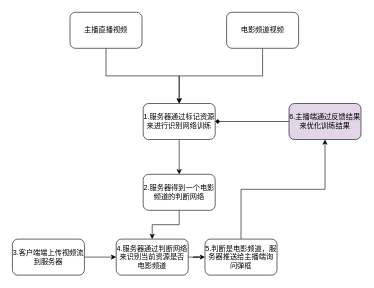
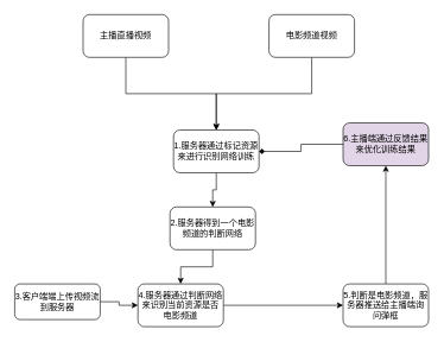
- <mxCell id="7" value="1.服务器通过标记资源来进行识别网络训练" style="rounded=1;whiteSpace=wrap;html=1;" vertex="1" parent="1"><mxGeometry x="238" y="172" width="120" height="60" as="geometry" /></mxCell>
+ <mxCell id="7" value="1.服务器通过标记资源来进行识别网络训练" style="rounded=1;whiteSpace=wrap;html=1;" vertex="1" parent="1"><mxGeometry x="243" y="182" width="120" height="60" as="geometry" /></mxCell>
- <mxCell id="11" value="3.客户端端上传视频流到服务器" style="rounded=1;whiteSpace=wrap;html=1;" vertex="1" parent="1"><mxGeometry x="20" y="398" width="120" height="60" as="geometry" /></mxCell>
+ <mxCell id="11" value="3.客户端端上传视频流到服务器" style="rounded=1;whiteSpace=wrap;html=1;" vertex="1" parent="1"><mxGeometry x="20" y="398" width="120" height="50" as="geometry" /></mxCell>
- <mxCell id="15" value="5.判断是电影频道，服务器推送给主播端询问弹框" style="rounded=1;whiteSpace=wrap;html=1;" vertex="1" parent="1"><mxGeometry x="341" y="398" width="120" height="60" as="geometry" /></mxCell>
+ <mxCell id="15" value="5.判断是电影频道，服务器推送给主播端询问弹框" style="rounded=1;whiteSpace=wrap;html=1;" vertex="1" parent="1"><mxGeometry x="481" y="398" width="120" height="60" as="geometry" /></mxCell>
